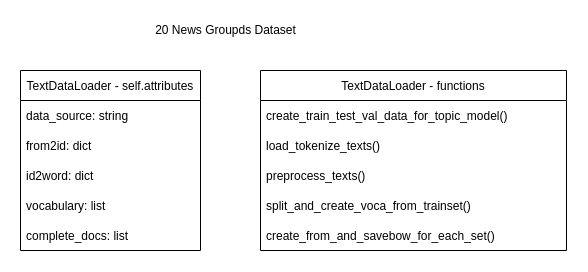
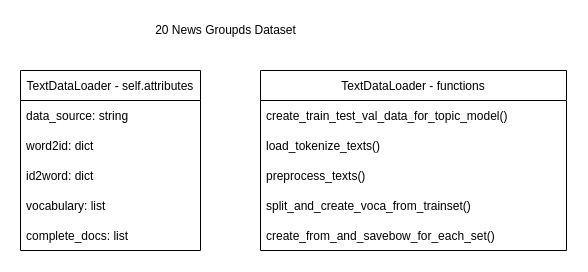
- <mxCell id="11" value="from2id: dict" style="text;strokeColor=none;fillColor=none;align=left;verticalAlign=middle;spacingLeft=4;spacingRight=4;overflow=hidden;points=[[0,0.5],[1,0.5]];portConstraint=eastwest;rotatable=0;" vertex="1" parent="9"><mxGeometry y="60" width="180" height="30" as="geometry" /></mxCell>
+ <mxCell id="11" value="word2id: dict" style="text;strokeColor=none;fillColor=none;align=left;verticalAlign=middle;spacingLeft=4;spacingRight=4;overflow=hidden;points=[[0,0.5],[1,0.5]];portConstraint=eastwest;rotatable=0;" vertex="1" parent="9"><mxGeometry y="60" width="180" height="30" as="geometry" /></mxCell>
